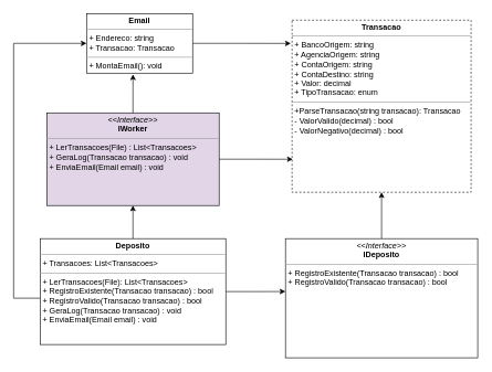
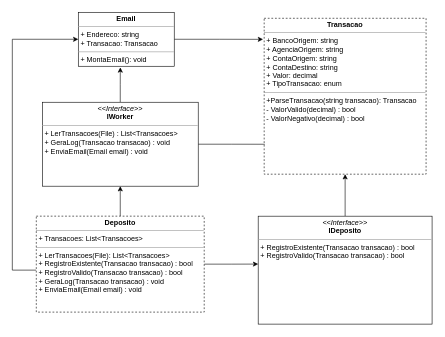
- <mxCell id="11" value="&lt;p style=&quot;margin: 0px ; margin-top: 4px ; text-align: center&quot;&gt;&lt;i&gt;&amp;lt;&amp;lt;Interface&amp;gt;&amp;gt;&lt;/i&gt;&lt;br&gt;&lt;b&gt;IWorker&lt;/b&gt;&lt;/p&gt;&lt;hr size=&quot;1&quot;&gt;&lt;p style=&quot;margin: 0px ; margin-left: 4px&quot;&gt;+ LerTransacoes(File) : List&amp;lt;Transacoes&amp;gt;&lt;br&gt;+ GeraLog(Transacao transacao) : void&lt;/p&gt;&lt;p style=&quot;margin: 0px ; margin-left: 4px&quot;&gt;+ EnviaEmail(Email email) : void&lt;/p&gt;" style="verticalAlign=top;align=left;overflow=fill;fontSize=12;fontFamily=Helvetica;html=1;fillColor=#e1d5e7;" vertex="1" parent="1"><mxGeometry x="70" y="170" width="260" height="140" as="geometry" /></mxCell>
+ <mxCell id="11" value="&lt;p style=&quot;margin: 0px ; margin-top: 4px ; text-align: center&quot;&gt;&lt;i&gt;&amp;lt;&amp;lt;Interface&amp;gt;&amp;gt;&lt;/i&gt;&lt;br&gt;&lt;b&gt;IWorker&lt;/b&gt;&lt;/p&gt;&lt;hr size=&quot;1&quot;&gt;&lt;p style=&quot;margin: 0px ; margin-left: 4px&quot;&gt;+ LerTransacoes(File) : List&amp;lt;Transacoes&amp;gt;&lt;br&gt;+ GeraLog(Transacao transacao) : void&lt;/p&gt;&lt;p style=&quot;margin: 0px ; margin-left: 4px&quot;&gt;+ EnviaEmail(Email email) : void&lt;/p&gt;" style="verticalAlign=top;align=left;overflow=fill;fontSize=12;fontFamily=Helvetica;html=1;" vertex="1" parent="1"><mxGeometry x="70" y="170" width="260" height="140" as="geometry" /></mxCell>
- <mxCell id="9" style="edgeStyle=orthogonalEdgeStyle;rounded=0;orthogonalLoop=1;jettySize=auto;html=1;entryX=0.004;entryY=0.808;entryDx=0;entryDy=0;entryPerimeter=0;" edge="1" parent="1" source="11" target="2"><mxGeometry relative="1" as="geometry" /></mxCell>
+ <mxCell id="9" style="edgeStyle=orthogonalEdgeStyle;rounded=0;orthogonalLoop=1;jettySize=auto;html=1;entryX=0.004;entryY=0.808;entryDx=0;entryDy=0;entryPerimeter=0;endArrow=none;" edge="1" parent="1" source="11" target="2"><mxGeometry relative="1" as="geometry" /></mxCell>
- <mxCell id="8" value="&lt;p style=&quot;margin: 0px ; margin-top: 4px ; text-align: center&quot;&gt;&lt;b&gt;Deposito&lt;/b&gt;&lt;/p&gt;&lt;hr size=&quot;1&quot;&gt;&lt;p style=&quot;margin: 0px ; margin-left: 4px&quot;&gt;+ Transacoes: List&amp;lt;Transacoes&amp;gt;&lt;/p&gt;&lt;hr size=&quot;1&quot;&gt;&lt;p style=&quot;margin: 0px 0px 0px 4px&quot;&gt;+ LerTransacoes(File): List&amp;lt;Transacoes&amp;gt;&lt;br&gt;&lt;/p&gt;&lt;p style=&quot;margin: 0px 0px 0px 4px&quot;&gt;+ RegistroExistente(Transacao transacao) : bool&lt;/p&gt;&lt;p style=&quot;margin: 0px 0px 0px 4px&quot;&gt;+ RegistroValido(Transacao transacao) : bool&lt;/p&gt;&lt;p style=&quot;margin: 0px 0px 0px 4px&quot;&gt;+ GeraLog(Transacao transacao) : void&lt;/p&gt;&lt;p style=&quot;margin: 0px 0px 0px 4px&quot;&gt;+ EnviaEmail(Email email) : void&lt;/p&gt;" style="verticalAlign=top;align=left;overflow=fill;fontSize=12;fontFamily=Helvetica;html=1;" vertex="1" parent="1"><mxGeometry x="60" y="360" width="280" height="160" as="geometry" /></mxCell>
+ <mxCell id="8" value="&lt;p style=&quot;margin: 0px ; margin-top: 4px ; text-align: center&quot;&gt;&lt;b&gt;Deposito&lt;/b&gt;&lt;/p&gt;&lt;hr size=&quot;1&quot;&gt;&lt;p style=&quot;margin: 0px ; margin-left: 4px&quot;&gt;+ Transacoes: List&amp;lt;Transacoes&amp;gt;&lt;/p&gt;&lt;hr size=&quot;1&quot;&gt;&lt;p style=&quot;margin: 0px 0px 0px 4px&quot;&gt;+ LerTransacoes(File): List&amp;lt;Transacoes&amp;gt;&lt;br&gt;&lt;/p&gt;&lt;p style=&quot;margin: 0px 0px 0px 4px&quot;&gt;+ RegistroExistente(Transacao transacao) : bool&lt;/p&gt;&lt;p style=&quot;margin: 0px 0px 0px 4px&quot;&gt;+ RegistroValido(Transacao transacao) : bool&lt;/p&gt;&lt;p style=&quot;margin: 0px 0px 0px 4px&quot;&gt;+ GeraLog(Transacao transacao) : void&lt;/p&gt;&lt;p style=&quot;margin: 0px 0px 0px 4px&quot;&gt;+ EnviaEmail(Email email) : void&lt;/p&gt;" style="verticalAlign=top;align=left;overflow=fill;fontSize=12;fontFamily=Helvetica;html=1;dashed=1;" vertex="1" parent="1"><mxGeometry x="60" y="360" width="280" height="160" as="geometry" /></mxCell>
